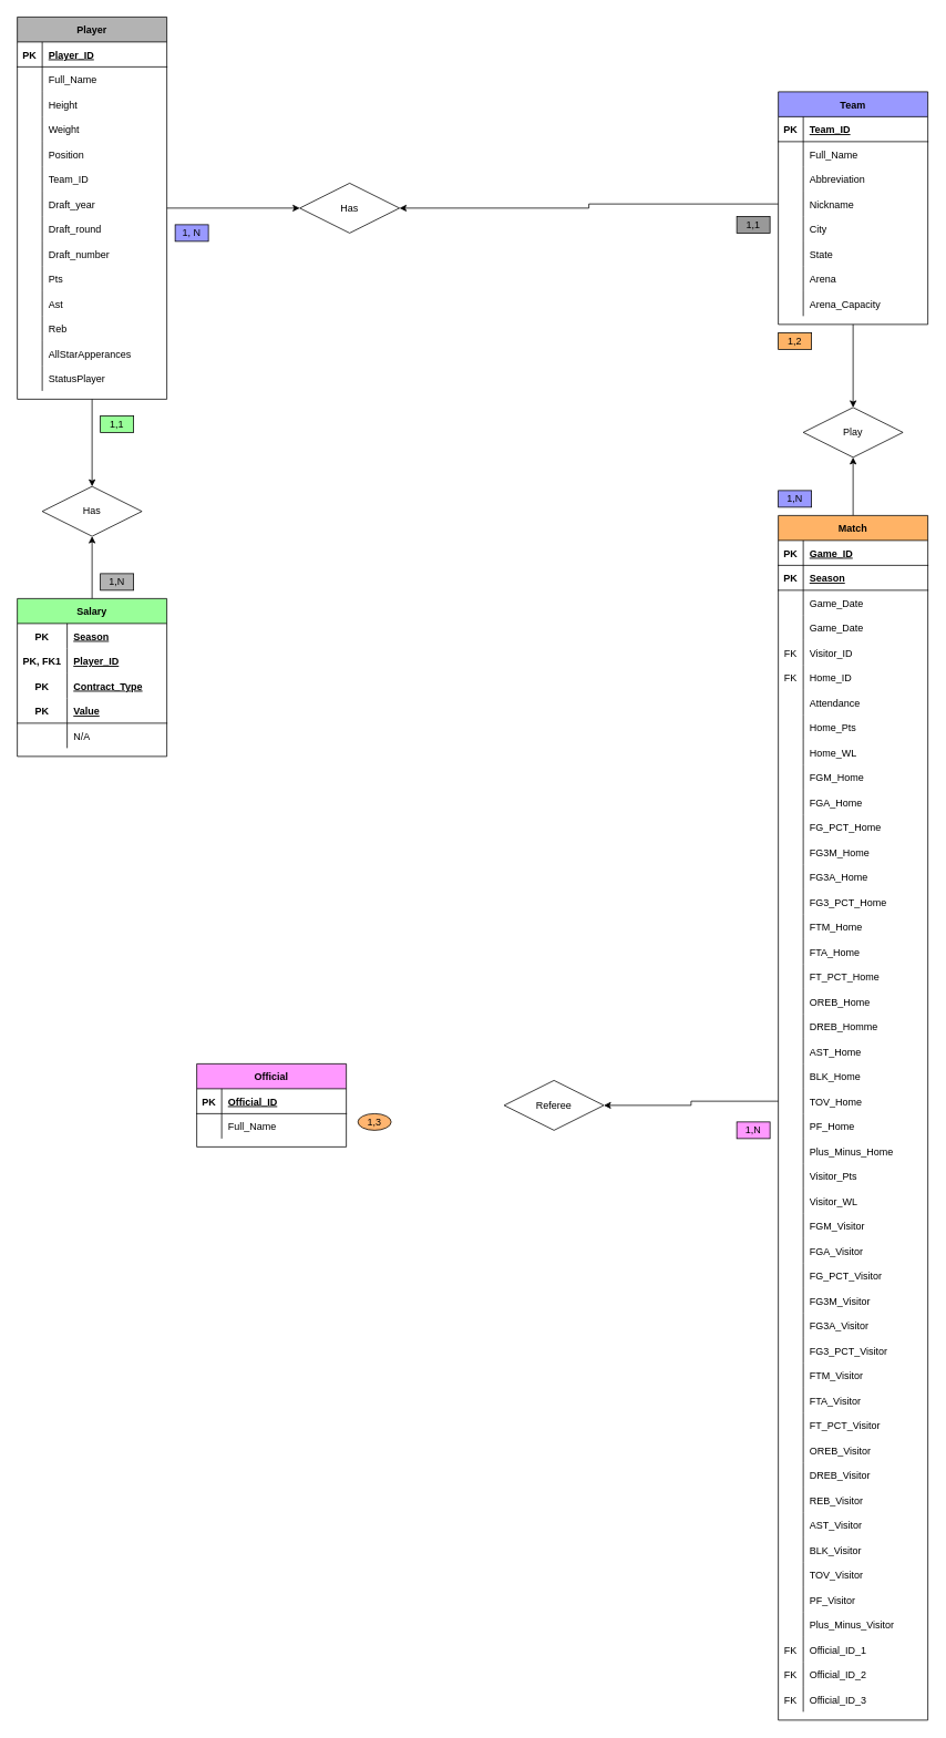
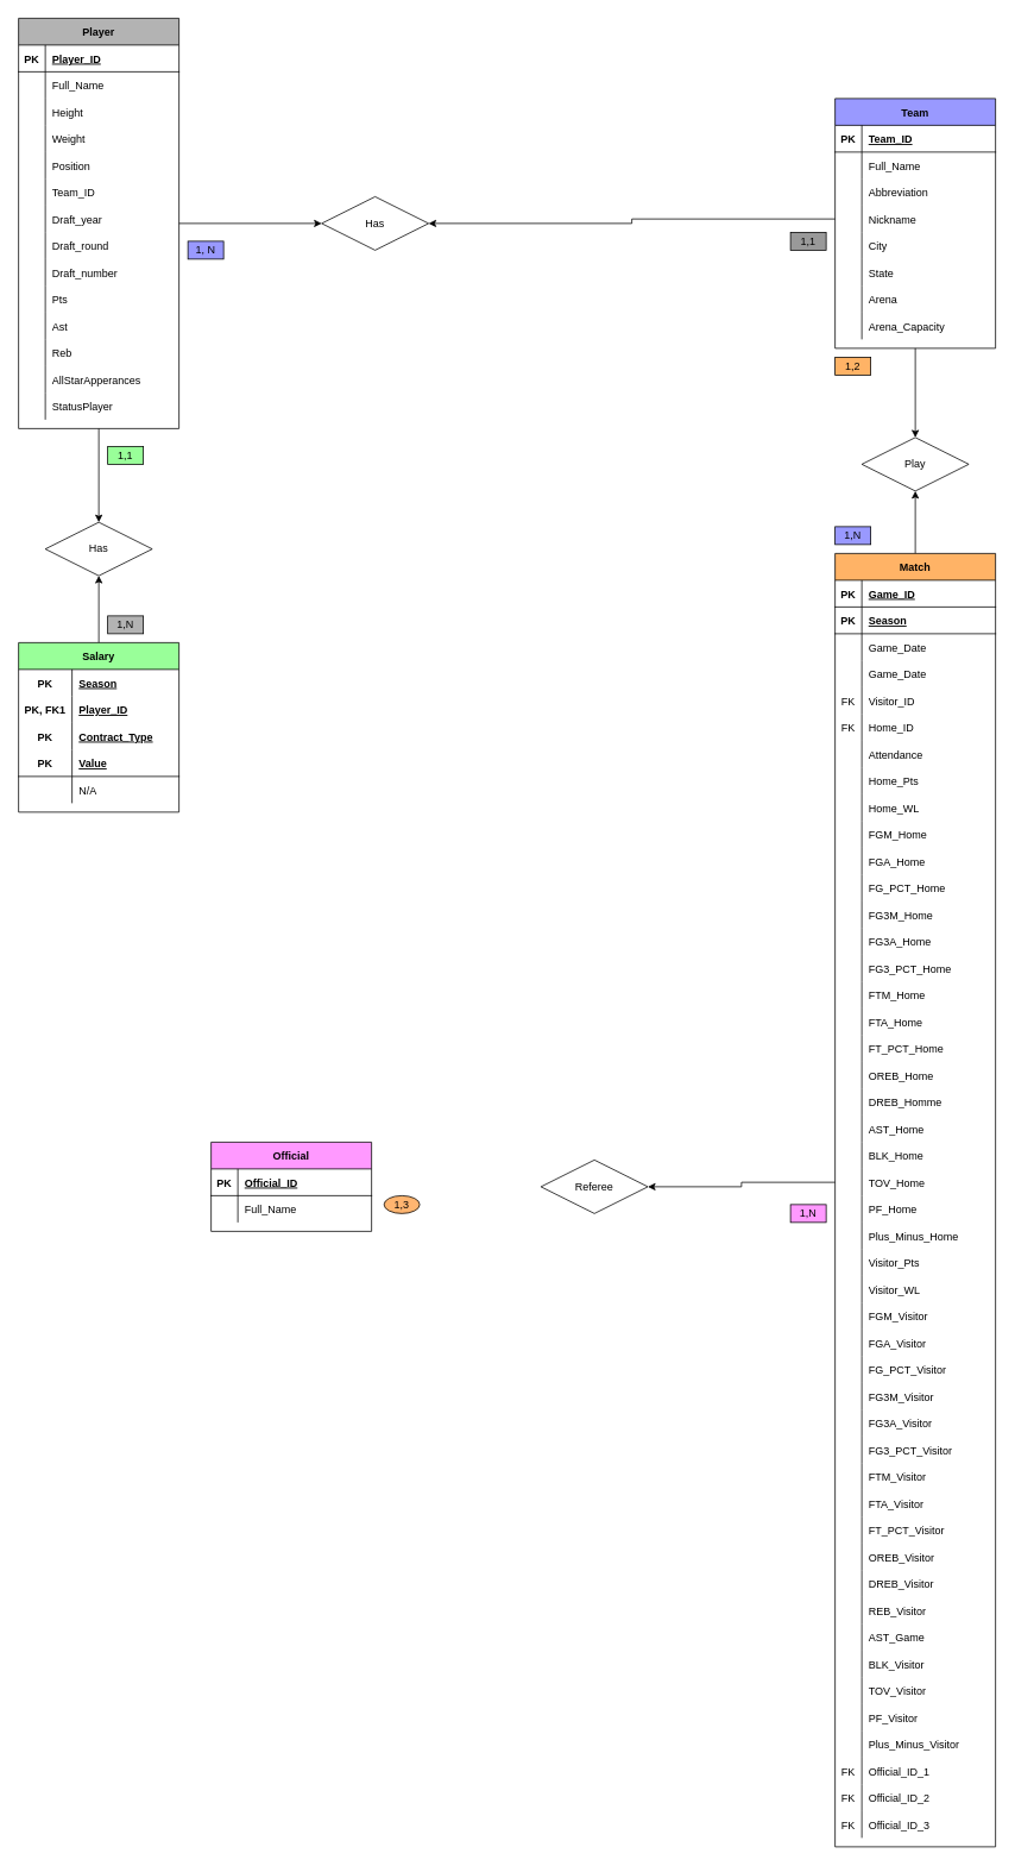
- <mxCell id="201" value="AST_Visitor" style="shape=partialRectangle;connectable=0;fillColor=none;top=0;left=0;bottom=0;right=0;align=left;spacingLeft=6;overflow=hidden;" parent="199" vertex="1"><mxGeometry x="30" width="150" height="30" as="geometry"><mxRectangle width="150" height="30" as="alternateBounds" /></mxGeometry></mxCell>
+ <mxCell id="201" value="AST_Game" style="shape=partialRectangle;connectable=0;fillColor=none;top=0;left=0;bottom=0;right=0;align=left;spacingLeft=6;overflow=hidden;" parent="199" vertex="1"><mxGeometry x="30" width="150" height="30" as="geometry"><mxRectangle width="150" height="30" as="alternateBounds" /></mxGeometry></mxCell>
